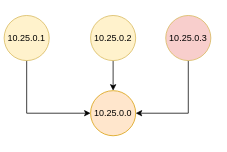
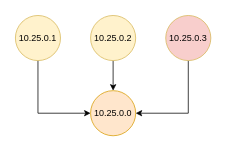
- <mxCell id="4" value="10.25.0.1" style="ellipse;whiteSpace=wrap;html=1;aspect=fixed;fillColor=#fff2cc;strokeColor=#d6b656;" vertex="1" parent="1"><mxGeometry x="5" y="20" width="60" height="60" as="geometry" /></mxCell>
+ <mxCell id="4" value="10.25.0.1" style="ellipse;whiteSpace=wrap;html=1;aspect=fixed;fillColor=#fff2cc;strokeColor=#d6b656;" vertex="1" parent="1"><mxGeometry x="20" y="20" width="60" height="60" as="geometry" /></mxCell>
